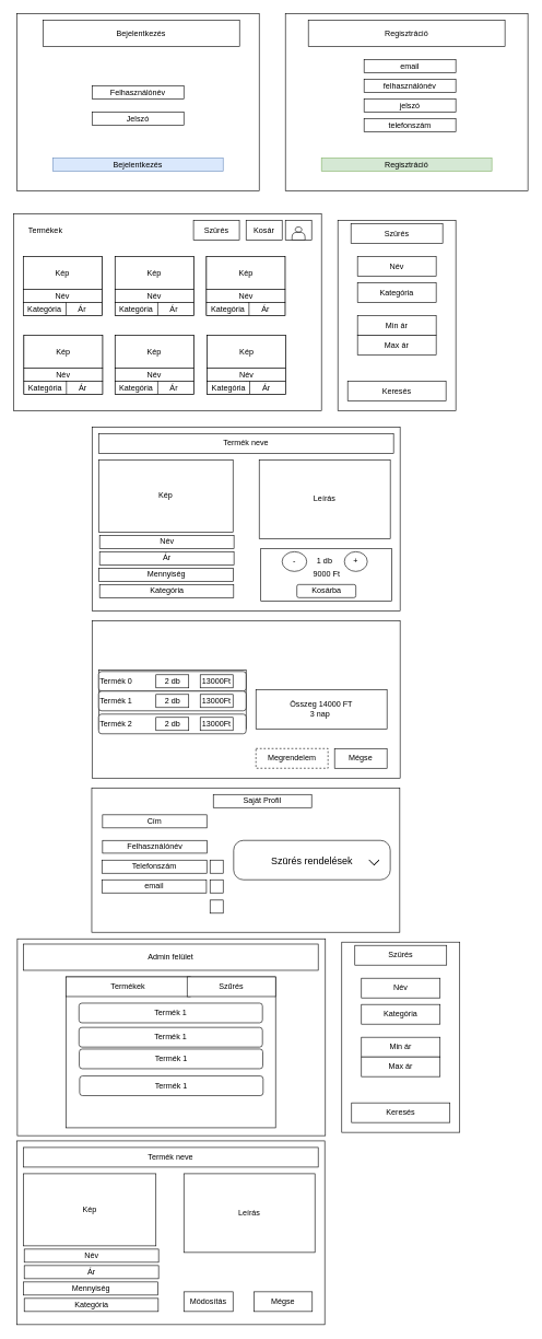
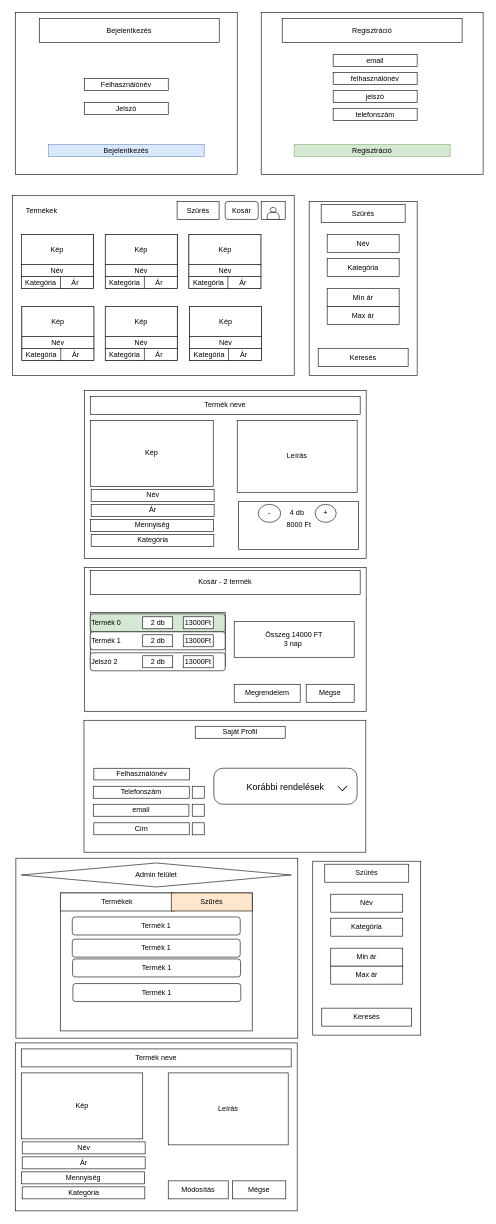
- <mxCell id="23" value="Kosár" style="rounded=0;whiteSpace=wrap;html=1;" parent="1" vertex="1"><mxGeometry x="375" y="335" width="55" height="30" as="geometry" /></mxCell>
+ <mxCell id="23" value="Kosár" style="whiteSpace=wrap;html=1;rounded=1;" parent="1" vertex="1"><mxGeometry x="375" y="335" width="55" height="30" as="geometry" /></mxCell>
- <mxCell id="44" value="1 db" style="text;html=1;strokeColor=none;fillColor=none;align=center;verticalAlign=middle;whiteSpace=wrap;rounded=0;" parent="1" vertex="1"><mxGeometry x="465" y="840" width="60" height="30" as="geometry" /></mxCell>
+ <mxCell id="44" value="4 db" style="text;html=1;strokeColor=none;fillColor=none;align=center;verticalAlign=middle;whiteSpace=wrap;rounded=0;" parent="1" vertex="1"><mxGeometry x="465" y="840" width="60" height="30" as="geometry" /></mxCell>
- <mxCell id="47" value="9000 Ft" style="text;html=1;strokeColor=none;fillColor=none;align=center;verticalAlign=middle;whiteSpace=wrap;rounded=0;" parent="1" vertex="1"><mxGeometry x="467.5" y="860" width="60" height="30" as="geometry" /></mxCell>
+ <mxCell id="47" value="8000 Ft" style="text;html=1;strokeColor=none;fillColor=none;align=center;verticalAlign=middle;whiteSpace=wrap;rounded=0;" parent="1" vertex="1"><mxGeometry x="467.5" y="860" width="60" height="30" as="geometry" /></mxCell>
- <mxCell id="48" value="Kosárba" style="rounded=1;whiteSpace=wrap;html=1;" parent="1" vertex="1"><mxGeometry x="452.5" y="890" width="90" height="20" as="geometry" /></mxCell>
+ <mxCell id="38" value="Kosár - 2 termék" style="rounded=0;whiteSpace=wrap;html=1;" parent="1" vertex="1"><mxGeometry x="150" y="950" width="450" height="40" as="geometry" /></mxCell>
- <mxCell id="58" value="Termék 0" style="rounded=1;whiteSpace=wrap;html=1;align=left;" parent="1" vertex="1"><mxGeometry x="150" y="1022.5" width="225" height="30" as="geometry" /></mxCell>
+ <mxCell id="58" value="Termék 0" style="rounded=1;whiteSpace=wrap;html=1;align=left;fillColor=#d5e8d4;" parent="1" vertex="1"><mxGeometry x="150" y="1022.5" width="225" height="30" as="geometry" /></mxCell>
- <mxCell id="49" value="Összeg 14000 FT&lt;br&gt;3 nap&amp;nbsp;" style="rounded=0;whiteSpace=wrap;html=1;" parent="1" vertex="1"><mxGeometry x="390" y="1050" width="200" height="60" as="geometry" /></mxCell>
+ <mxCell id="49" value="Összeg 14000 FT&lt;br&gt;3 nap&amp;nbsp;" style="rounded=0;whiteSpace=wrap;html=1;" parent="1" vertex="1"><mxGeometry x="390" y="1035" width="200" height="60" as="geometry" /></mxCell>
- <mxCell id="60" value="Termék 2" style="rounded=1;whiteSpace=wrap;html=1;align=left;" parent="1" vertex="1"><mxGeometry x="150" y="1087.5" width="225" height="30" as="geometry" /></mxCell>
+ <mxCell id="60" value="Jelszó 2" style="rounded=1;whiteSpace=wrap;html=1;align=left;" parent="1" vertex="1"><mxGeometry x="150" y="1087.5" width="225" height="30" as="geometry" /></mxCell>
- <mxCell id="40" value="Megrendelem" style="rounded=0;whiteSpace=wrap;html=1;dashed=1;" parent="1" vertex="1"><mxGeometry x="390" y="1140" width="110" height="30" as="geometry" /></mxCell>
+ <mxCell id="40" value="Megrendelem" style="rounded=0;whiteSpace=wrap;html=1;" parent="1" vertex="1"><mxGeometry x="390" y="1140" width="110" height="30" as="geometry" /></mxCell>
- <mxCell id="54" value="Cím" style="rounded=0;whiteSpace=wrap;html=1;" parent="1" vertex="1"><mxGeometry x="156" y="1241" width="159" height="20" as="geometry" /></mxCell>
+ <mxCell id="54" value="Cím" style="rounded=0;whiteSpace=wrap;html=1;" parent="1" vertex="1"><mxGeometry x="156" y="1371" width="159" height="20" as="geometry" /></mxCell>
- <mxCell id="50" value="Szürés rendelések" style="rounded=1;whiteSpace=wrap;html=1;arcSize=25;fontSize=15;" parent="1" vertex="1"><mxGeometry x="356" y="1280" width="239" height="60" as="geometry" /></mxCell>
+ <mxCell id="50" value="Korábbi rendelések" style="rounded=1;whiteSpace=wrap;html=1;arcSize=25;fontSize=15;" parent="1" vertex="1"><mxGeometry x="356" y="1280" width="239" height="60" as="geometry" /></mxCell>
- <mxCell id="35" value="Admin felület" style="rounded=0;whiteSpace=wrap;html=1;" parent="1" vertex="1"><mxGeometry x="35" y="1438" width="450" height="40" as="geometry" /></mxCell>
+ <mxCell id="35" value="Admin felület" style="rhombus;whiteSpace=wrap;html=1;" parent="1" vertex="1"><mxGeometry x="35" y="1438" width="450" height="40" as="geometry" /></mxCell>
- <mxCell id="97" value="Szűrés" style="rounded=0;whiteSpace=wrap;html=1;" parent="1" vertex="1"><mxGeometry x="285" y="1488" width="135" height="30" as="geometry" /></mxCell>
+ <mxCell id="97" value="Szűrés" style="rounded=0;whiteSpace=wrap;html=1;fillColor=#ffe6cc;" parent="1" vertex="1"><mxGeometry x="285" y="1488" width="135" height="30" as="geometry" /></mxCell>
- <mxCell id="121" value="Módosítás" style="rounded=0;whiteSpace=wrap;html=1;" parent="1" vertex="1"><mxGeometry x="280" y="1968" width="75" height="30" as="geometry" /></mxCell>
+ <mxCell id="121" value="Módosítás" style="rounded=0;whiteSpace=wrap;html=1;" parent="1" vertex="1"><mxGeometry x="280" y="1968" width="100" height="30" as="geometry" /></mxCell>
